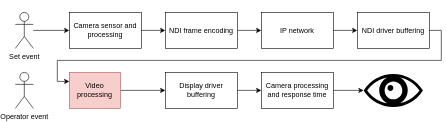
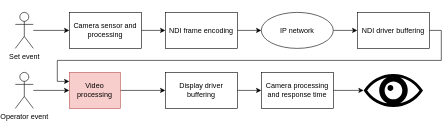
- <mxCell id="9" value="IP network" style="rounded=0;whiteSpace=wrap;html=1;" vertex="1" parent="1"><mxGeometry x="430" y="20" width="120" height="60" as="geometry" /></mxCell>
+ <mxCell id="9" value="IP network" style="ellipse;whiteSpace=wrap;html=1;" vertex="1" parent="1"><mxGeometry x="430" y="20" width="120" height="60" as="geometry" /></mxCell>
+ <mxCell id="14" style="edgeStyle=orthogonalEdgeStyle;rounded=0;orthogonalLoop=1;jettySize=auto;html=1;entryX=0;entryY=0.5;entryDx=0;entryDy=0;" edge="1" parent="1" source="15" target="13"><mxGeometry relative="1" as="geometry" /></mxCell>
